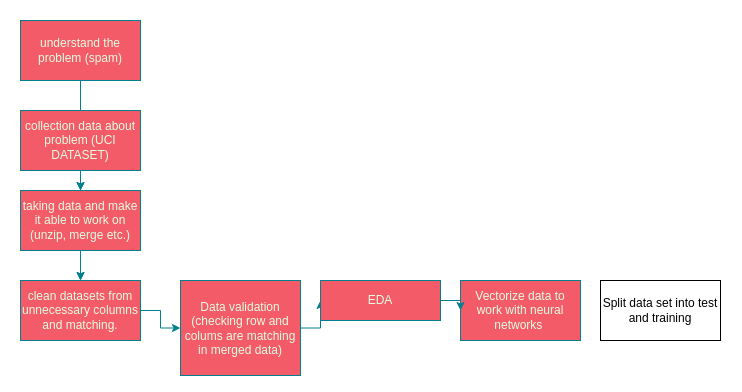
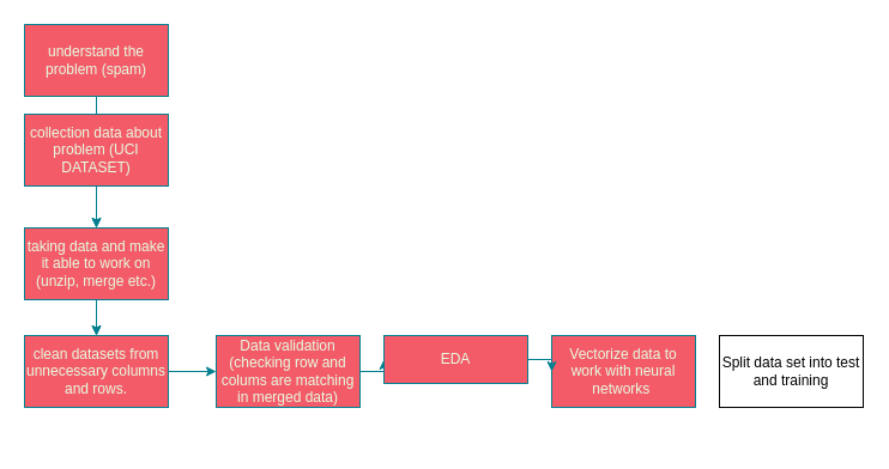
- <mxCell id="5" value="collection data about problem (UCI DATASET)" style="rounded=0;whiteSpace=wrap;html=1;labelBackgroundColor=none;fillColor=#F45B69;strokeColor=#028090;fontColor=#E4FDE1;" parent="1" vertex="1"><mxGeometry x="20" y="110" width="120" height="60" as="geometry" /></mxCell>
+ <mxCell id="5" value="collection data about problem (UCI DATASET)" style="rounded=0;whiteSpace=wrap;html=1;labelBackgroundColor=none;fillColor=#F45B69;strokeColor=#028090;fontColor=#E4FDE1;" parent="1" vertex="1"><mxGeometry x="20" y="95" width="120" height="60" as="geometry" /></mxCell>
- <mxCell id="7" value="clean datasets from unnecessary columns and matching." style="rounded=0;whiteSpace=wrap;html=1;labelBackgroundColor=none;fillColor=#F45B69;strokeColor=#028090;fontColor=#E4FDE1;" parent="1" vertex="1"><mxGeometry x="20" y="280" width="120" height="60" as="geometry" /></mxCell>
+ <mxCell id="7" value="clean datasets from unnecessary columns and rows." style="rounded=0;whiteSpace=wrap;html=1;labelBackgroundColor=none;fillColor=#F45B69;strokeColor=#028090;fontColor=#E4FDE1;" parent="1" vertex="1"><mxGeometry x="20" y="280" width="120" height="60" as="geometry" /></mxCell>
- <mxCell id="13" value="Data validation&lt;div&gt;(checking row and colums are matching in merged data)&lt;/div&gt;" style="rounded=0;whiteSpace=wrap;html=1;labelBackgroundColor=none;fillColor=#F45B69;strokeColor=#028090;fontColor=#E4FDE1;" parent="1" vertex="1"><mxGeometry x="180" y="280" width="120" height="95" as="geometry" /></mxCell>
+ <mxCell id="13" value="Data validation&lt;div&gt;(checking row and colums are matching in merged data)&lt;/div&gt;" style="rounded=0;whiteSpace=wrap;html=1;labelBackgroundColor=none;fillColor=#F45B69;strokeColor=#028090;fontColor=#E4FDE1;" parent="1" vertex="1"><mxGeometry x="180" y="280" width="120" height="60" as="geometry" /></mxCell>
